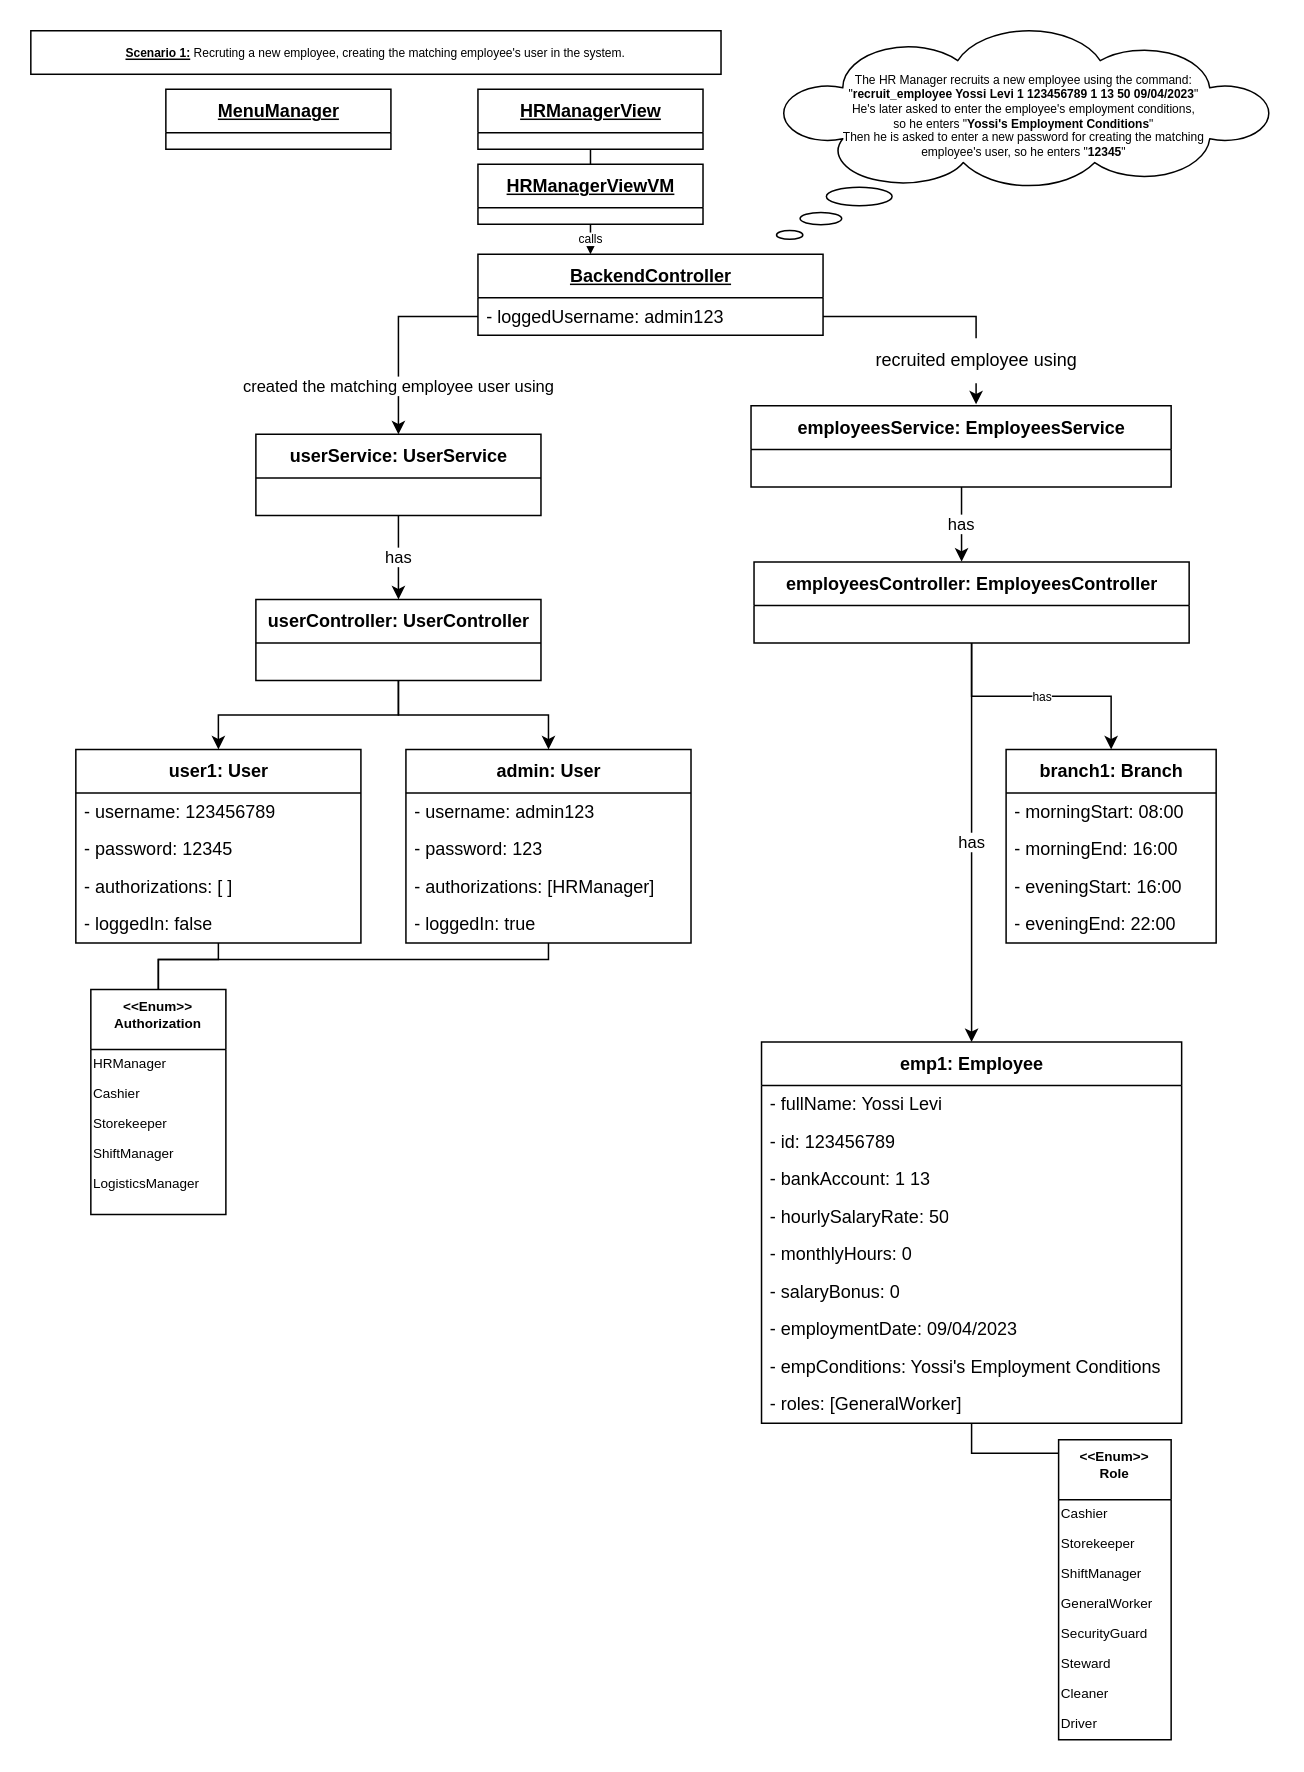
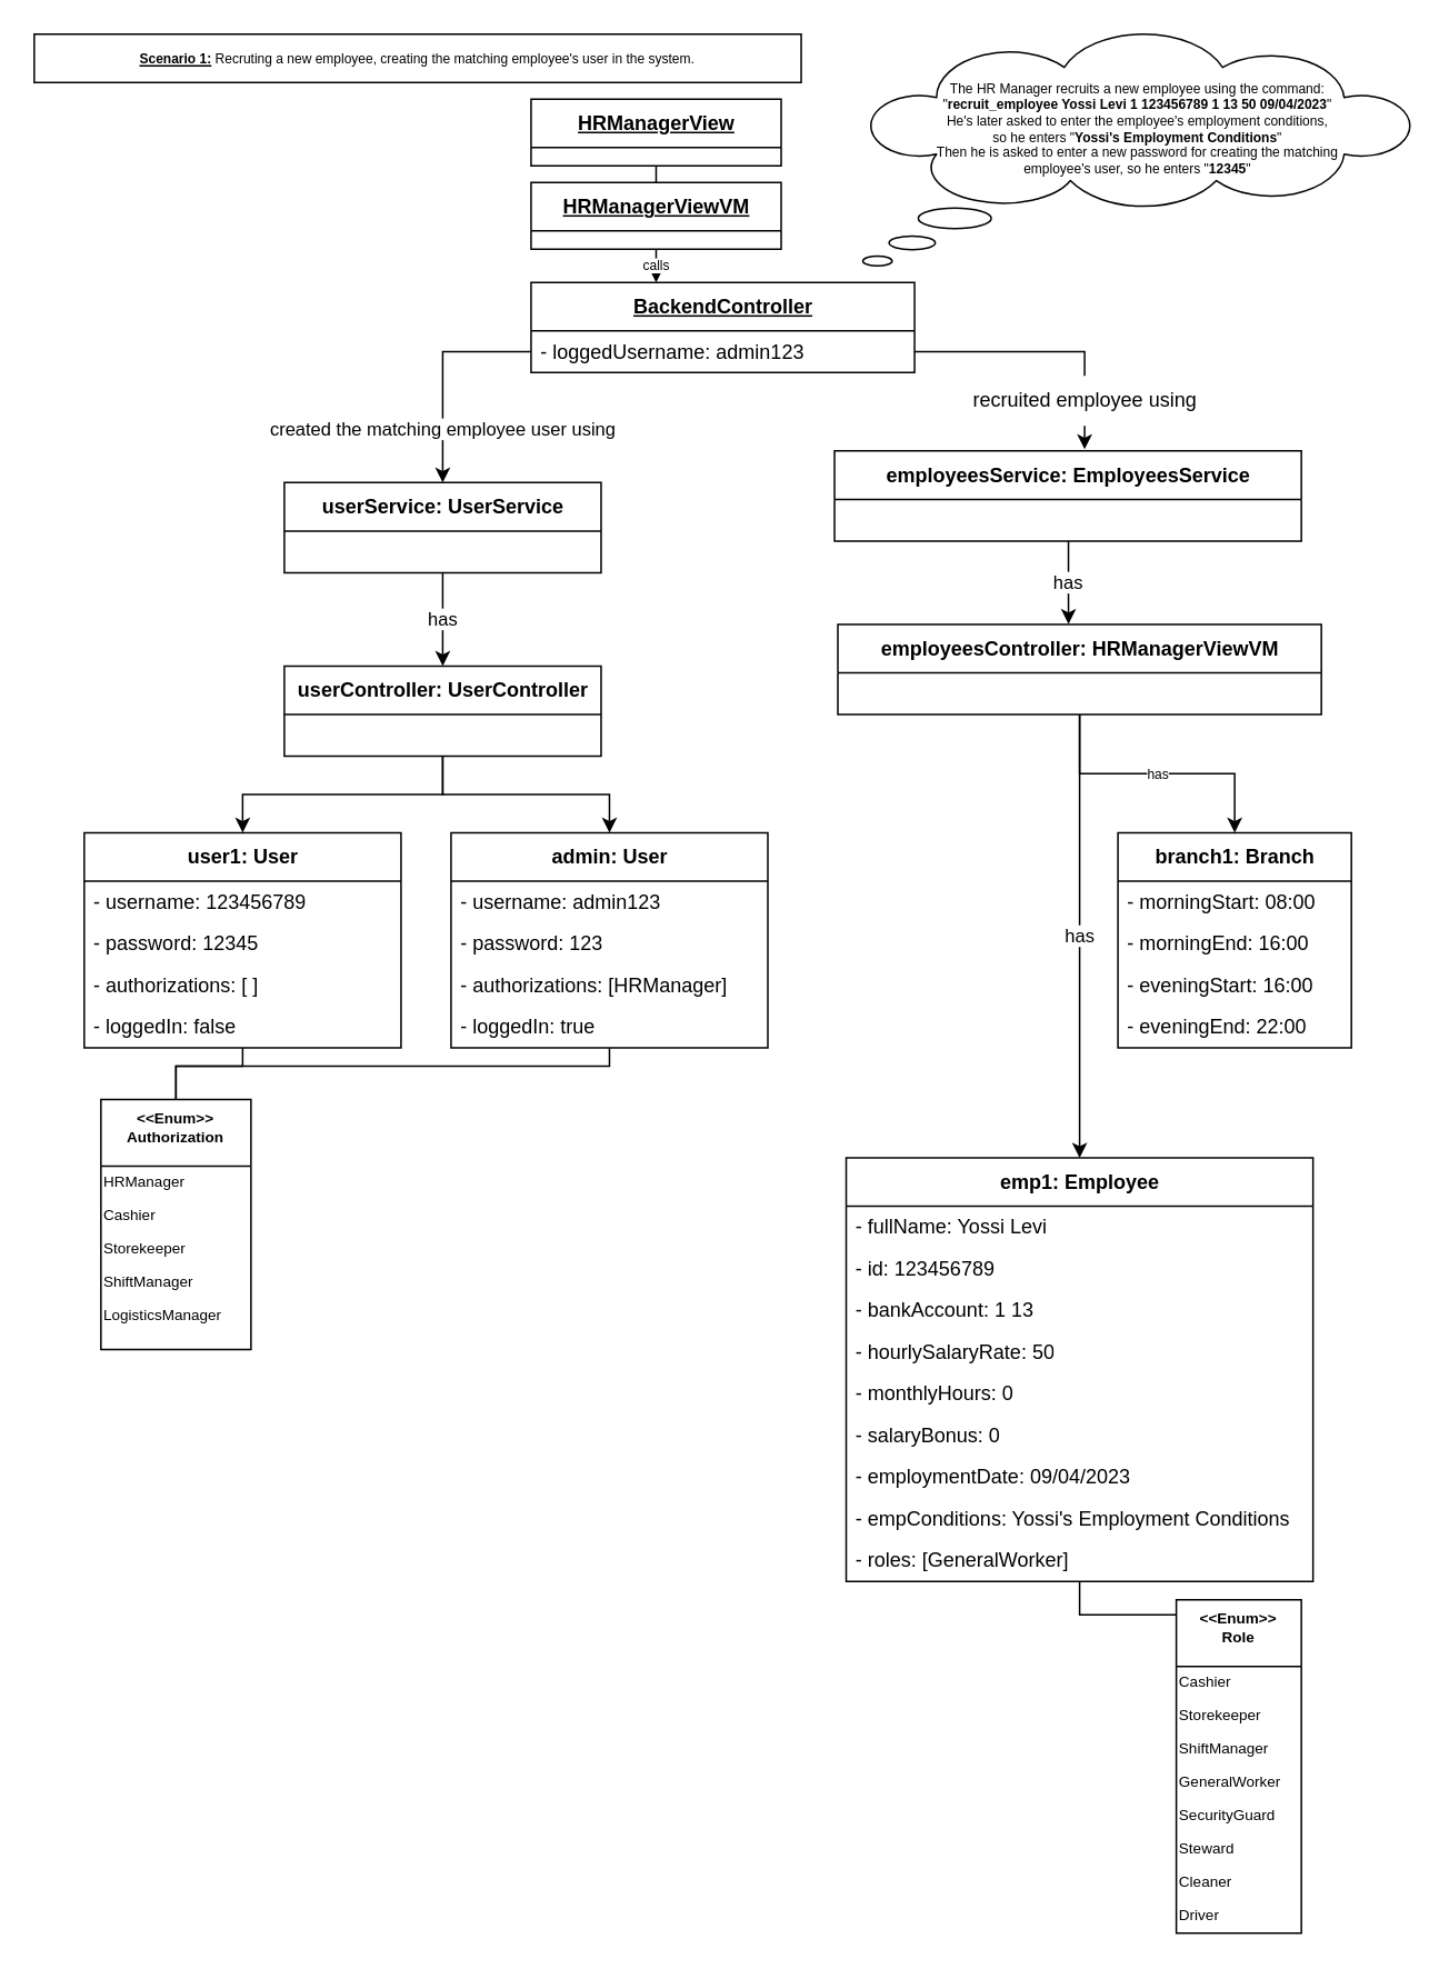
- <mxCell id="46" value="MenuManager" style="swimlane;fontStyle=5;align=center;verticalAlign=middle;childLayout=stackLayout;horizontal=1;startSize=29;horizontalStack=0;resizeParent=1;resizeParentMax=0;resizeLast=0;collapsible=0;marginBottom=0;html=1;" parent="1" vertex="1"><mxGeometry x="110" y="59" width="150" height="40" as="geometry" /></mxCell>
- <mxCell id="13" value="employeesController: EmployeesController" style="swimlane;fontStyle=1;align=center;verticalAlign=middle;childLayout=stackLayout;horizontal=1;startSize=29;horizontalStack=0;resizeParent=1;resizeParentMax=0;resizeLast=0;collapsible=0;marginBottom=0;html=1;" parent="1" vertex="1"><mxGeometry x="502" y="374" width="290" height="54" as="geometry" /></mxCell>
+ <mxCell id="13" value="employeesController: HRManagerViewVM" style="swimlane;fontStyle=1;align=center;verticalAlign=middle;childLayout=stackLayout;horizontal=1;startSize=29;horizontalStack=0;resizeParent=1;resizeParentMax=0;resizeLast=0;collapsible=0;marginBottom=0;html=1;" parent="1" vertex="1"><mxGeometry x="502" y="374" width="290" height="54" as="geometry" /></mxCell>
